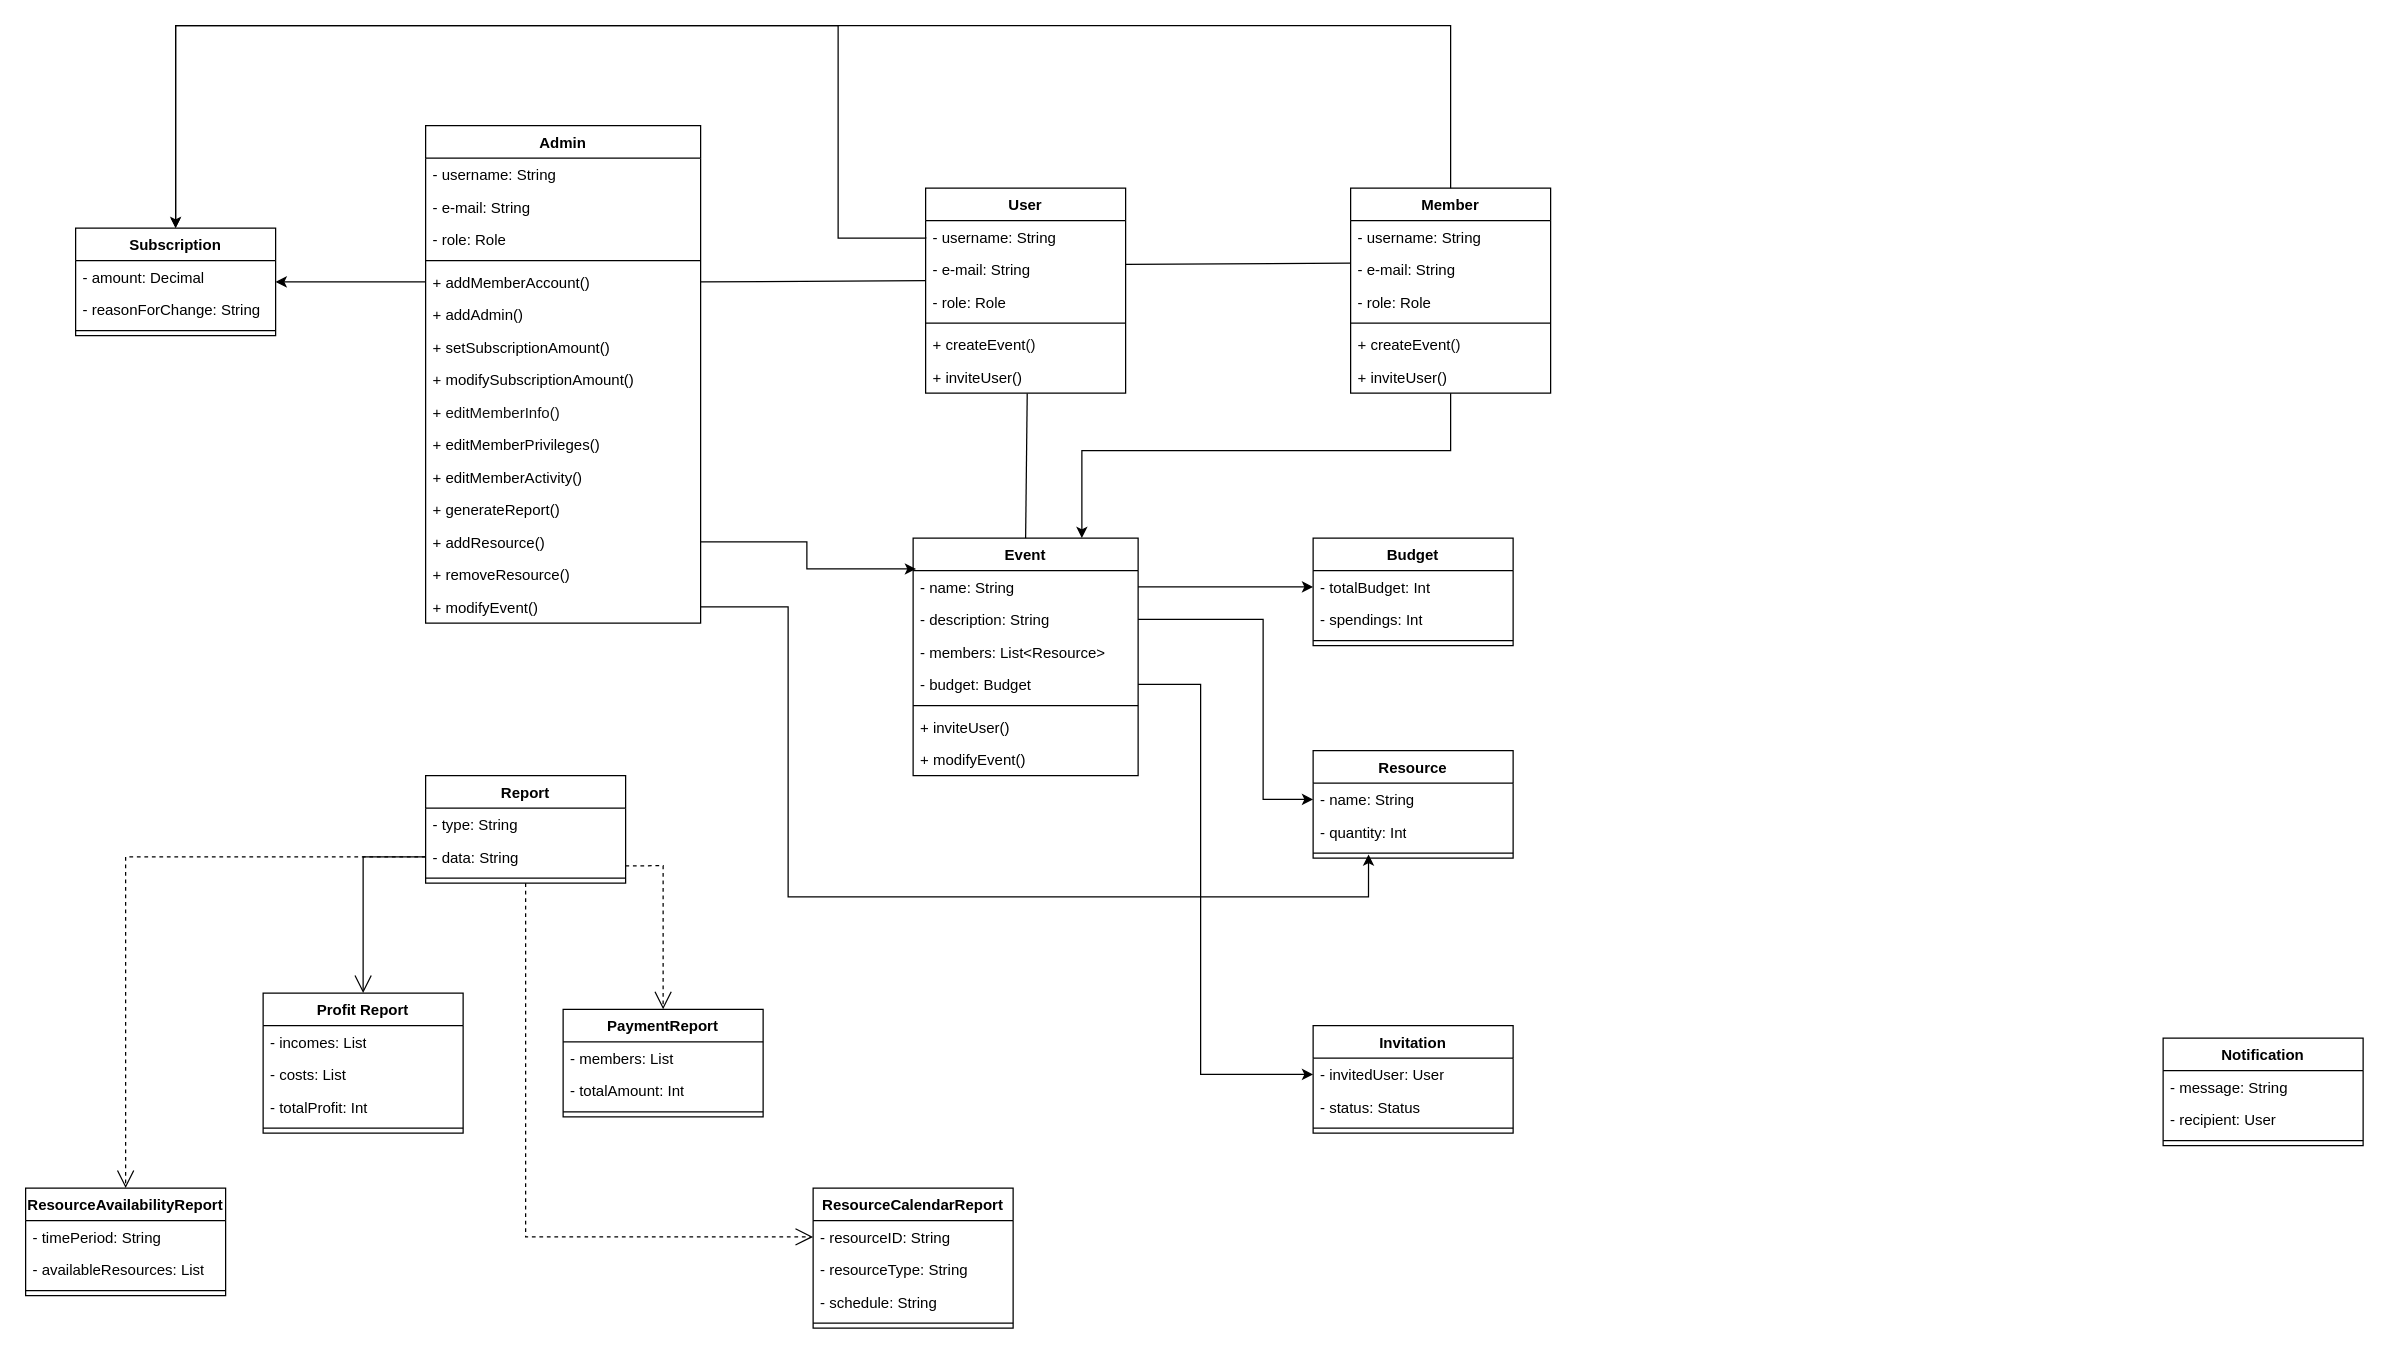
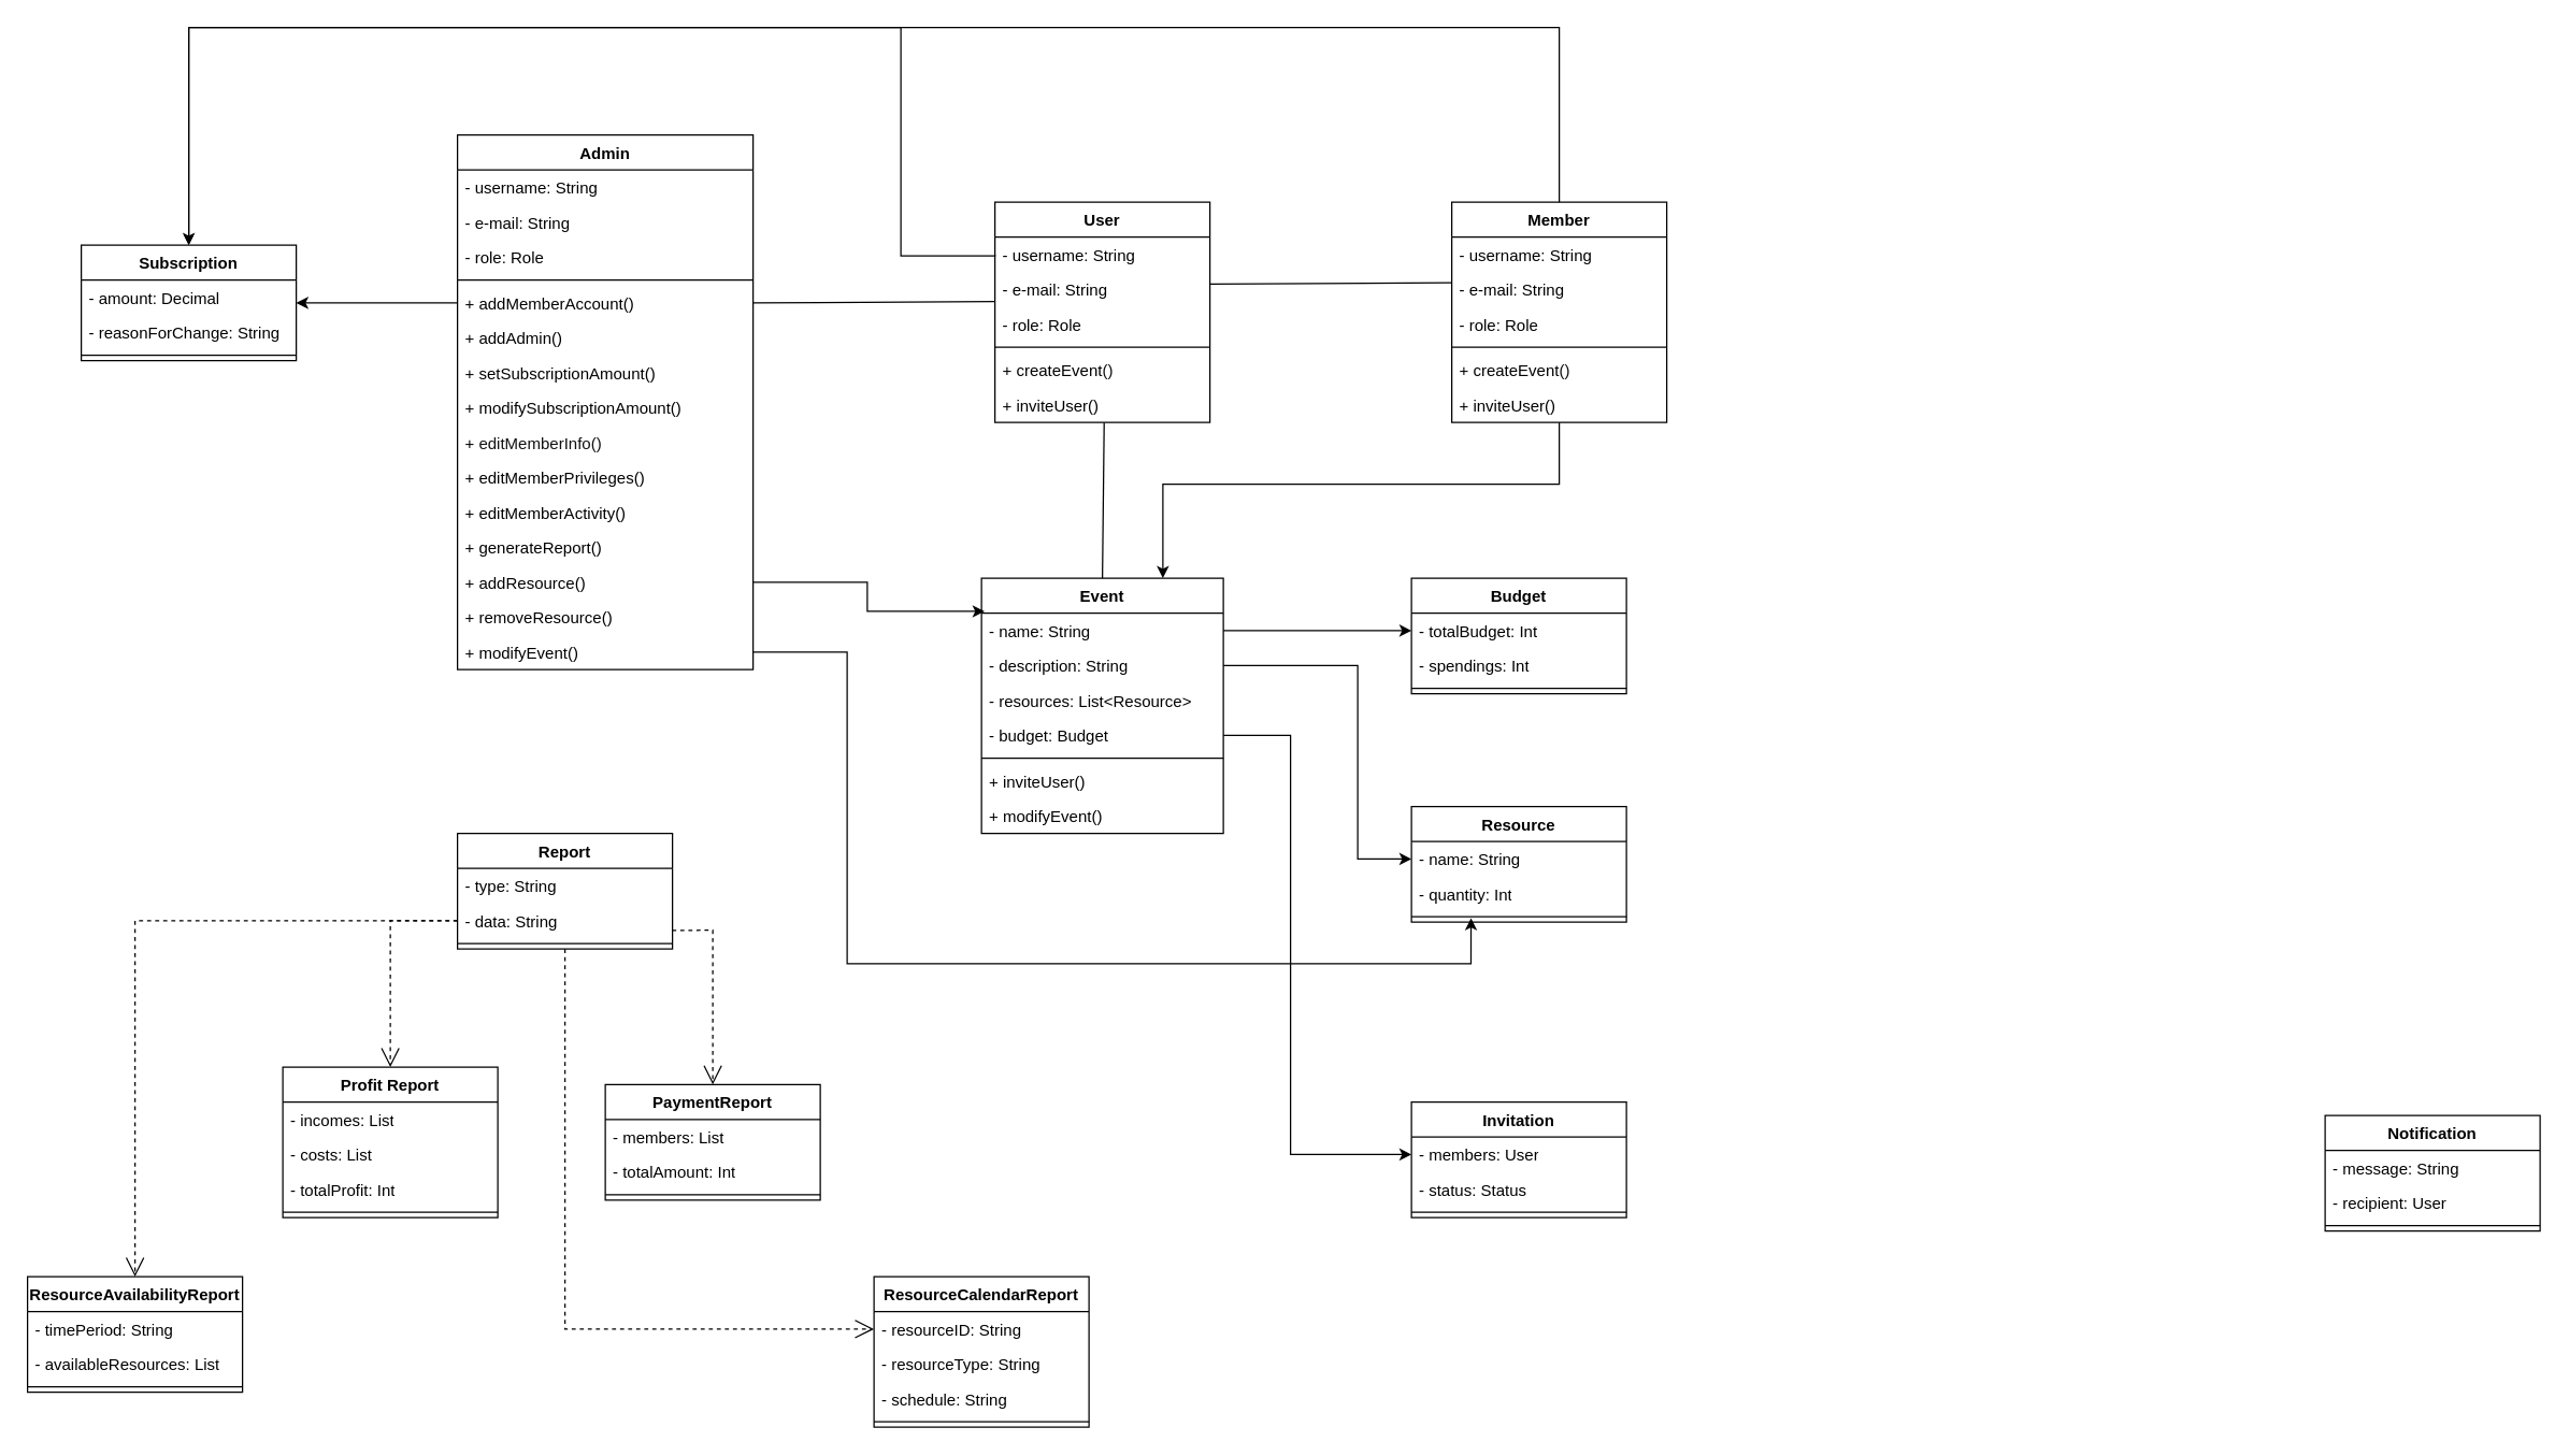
- <mxCell id="36" value="- members: List&amp;lt;Resource&amp;gt;" style="text;strokeColor=none;fillColor=none;align=left;verticalAlign=top;spacingLeft=4;spacingRight=4;overflow=hidden;rotatable=0;points=[[0,0.5],[1,0.5]];portConstraint=eastwest;whiteSpace=wrap;html=1;" vertex="1" parent="33"><mxGeometry y="78" width="180" height="26" as="geometry" /></mxCell>
+ <mxCell id="36" value="- resources: List&amp;lt;Resource&amp;gt;" style="text;strokeColor=none;fillColor=none;align=left;verticalAlign=top;spacingLeft=4;spacingRight=4;overflow=hidden;rotatable=0;points=[[0,0.5],[1,0.5]];portConstraint=eastwest;whiteSpace=wrap;html=1;" vertex="1" parent="33"><mxGeometry y="78" width="180" height="26" as="geometry" /></mxCell>
- <mxCell id="94" value="" style="endArrow=open;endSize=12;dashed=0;html=1;rounded=0;exitX=0;exitY=0.5;exitDx=0;exitDy=0;entryX=0.5;entryY=0;entryDx=0;entryDy=0;" edge="1" parent="1" source="92" target="61"><mxGeometry width="160" relative="1" as="geometry"><mxPoint x="380" y="870" as="sourcePoint" /><mxPoint x="540" y="870" as="targetPoint" /><Array as="points"><mxPoint x="290" y="685" /></Array></mxGeometry></mxCell>
+ <mxCell id="94" value="" style="endArrow=open;endSize=12;dashed=1;html=1;rounded=0;exitX=0;exitY=0.5;exitDx=0;exitDy=0;entryX=0.5;entryY=0;entryDx=0;entryDy=0;" edge="1" parent="1" source="92" target="61"><mxGeometry width="160" relative="1" as="geometry"><mxPoint x="380" y="870" as="sourcePoint" /><mxPoint x="540" y="870" as="targetPoint" /><Array as="points"><mxPoint x="290" y="685" /></Array></mxGeometry></mxCell>
- <mxCell id="50" value="- invitedUser: User" style="text;strokeColor=none;fillColor=none;align=left;verticalAlign=top;spacingLeft=4;spacingRight=4;overflow=hidden;rotatable=0;points=[[0,0.5],[1,0.5]];portConstraint=eastwest;whiteSpace=wrap;html=1;" vertex="1" parent="49"><mxGeometry y="26" width="160" height="26" as="geometry" /></mxCell>
+ <mxCell id="50" value="- members: User" style="text;strokeColor=none;fillColor=none;align=left;verticalAlign=top;spacingLeft=4;spacingRight=4;overflow=hidden;rotatable=0;points=[[0,0.5],[1,0.5]];portConstraint=eastwest;whiteSpace=wrap;html=1;" vertex="1" parent="49"><mxGeometry y="26" width="160" height="26" as="geometry" /></mxCell>
